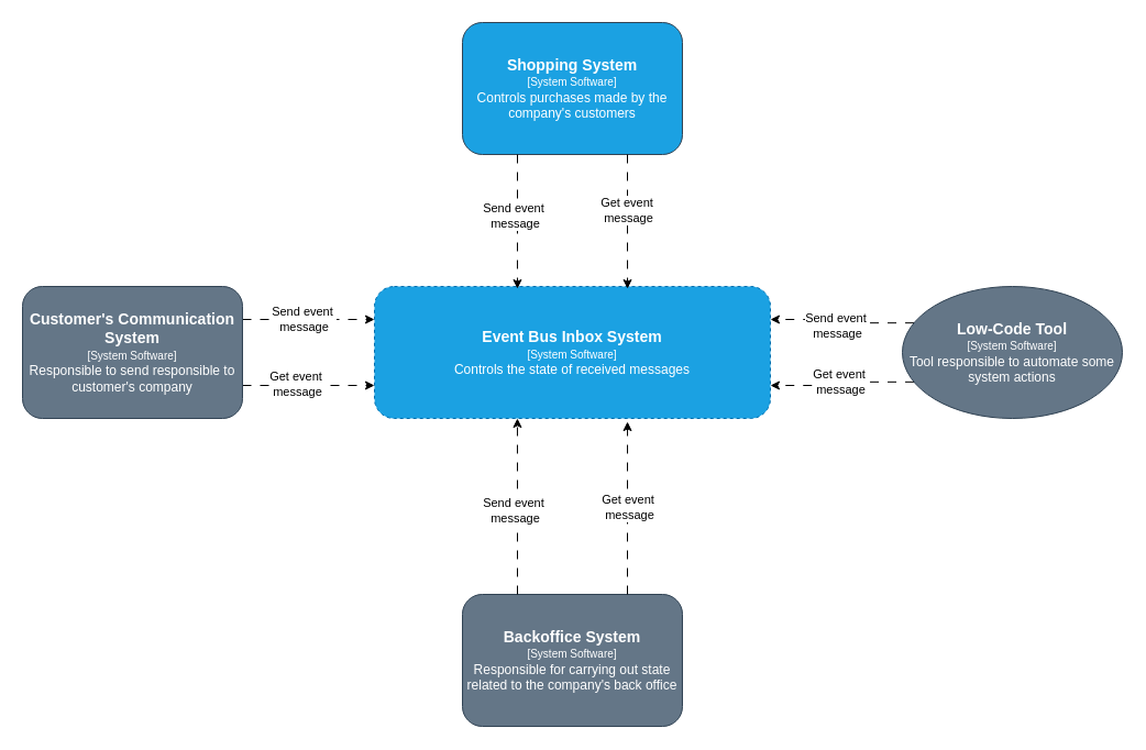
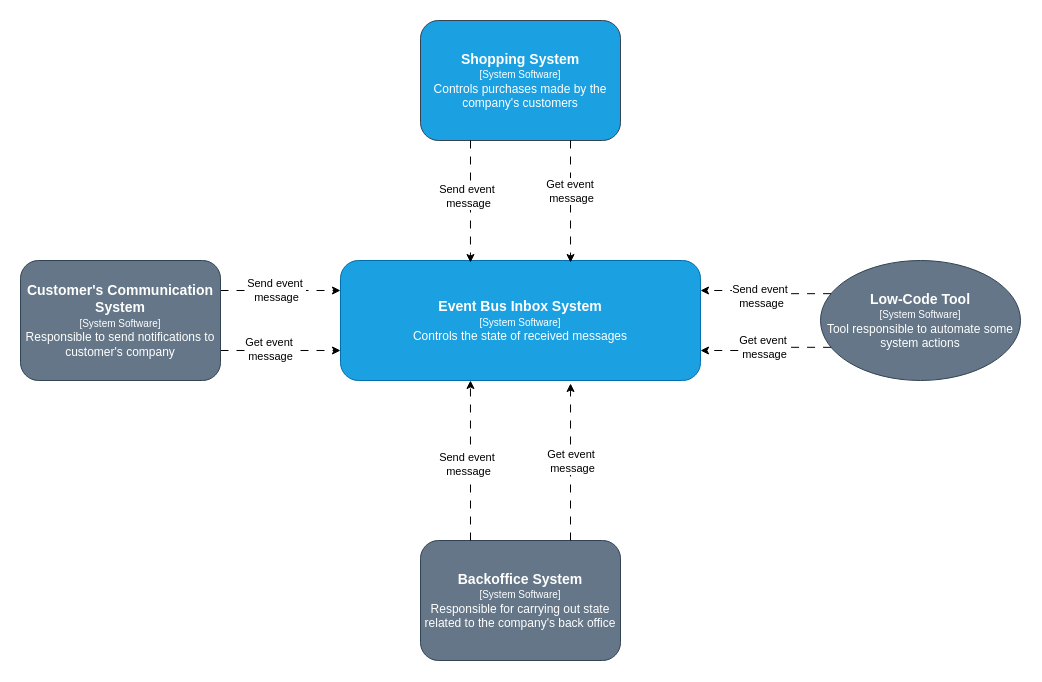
- <mxCell id="14" value="&lt;font style=&quot;font-size: 14px;&quot;&gt;&lt;b&gt;Customer's Communication System&lt;/b&gt;&lt;/font&gt;&lt;div&gt;&lt;div&gt;&lt;font style=&quot;font-size: 10px;&quot;&gt;[System Software]&lt;/font&gt;&lt;/div&gt;&lt;div&gt;Responsible to send responsible to customer's company&lt;/div&gt;&lt;/div&gt;" style="rounded=1;whiteSpace=wrap;html=1;fillColor=#647687;fontColor=#ffffff;strokeColor=#314354;" parent="1" vertex="1"><mxGeometry x="20" y="260" width="200" height="120" as="geometry" /></mxCell>
+ <mxCell id="14" value="&lt;font style=&quot;font-size: 14px;&quot;&gt;&lt;b&gt;Customer's Communication System&lt;/b&gt;&lt;/font&gt;&lt;div&gt;&lt;div&gt;&lt;font style=&quot;font-size: 10px;&quot;&gt;[System Software]&lt;/font&gt;&lt;/div&gt;&lt;div&gt;Responsible to send notifications to customer's company&lt;/div&gt;&lt;/div&gt;" style="rounded=1;whiteSpace=wrap;html=1;fillColor=#647687;fontColor=#ffffff;strokeColor=#314354;" parent="1" vertex="1"><mxGeometry x="20" y="260" width="200" height="120" as="geometry" /></mxCell>
- <mxCell id="8" value="&lt;b&gt;&lt;font style=&quot;font-size: 14px;&quot;&gt;Event Bus Inbox System&lt;/font&gt;&lt;/b&gt;&lt;div&gt;&lt;font style=&quot;font-size: 10px;&quot;&gt;[System Software]&lt;/font&gt;&lt;/div&gt;&lt;div&gt;Controls the state of received messages&lt;/div&gt;" style="rounded=1;whiteSpace=wrap;html=1;fillColor=#1ba1e2;fontColor=#ffffff;strokeColor=#006EAF;dashed=1;" parent="1" vertex="1"><mxGeometry x="340" y="260" width="360" height="120" as="geometry" /></mxCell>
+ <mxCell id="8" value="&lt;b&gt;&lt;font style=&quot;font-size: 14px;&quot;&gt;Event Bus Inbox System&lt;/font&gt;&lt;/b&gt;&lt;div&gt;&lt;font style=&quot;font-size: 10px;&quot;&gt;[System Software]&lt;/font&gt;&lt;/div&gt;&lt;div&gt;Controls the state of received messages&lt;/div&gt;" style="rounded=1;whiteSpace=wrap;html=1;fillColor=#1ba1e2;fontColor=#ffffff;strokeColor=#006EAF;" parent="1" vertex="1"><mxGeometry x="340" y="260" width="360" height="120" as="geometry" /></mxCell>
